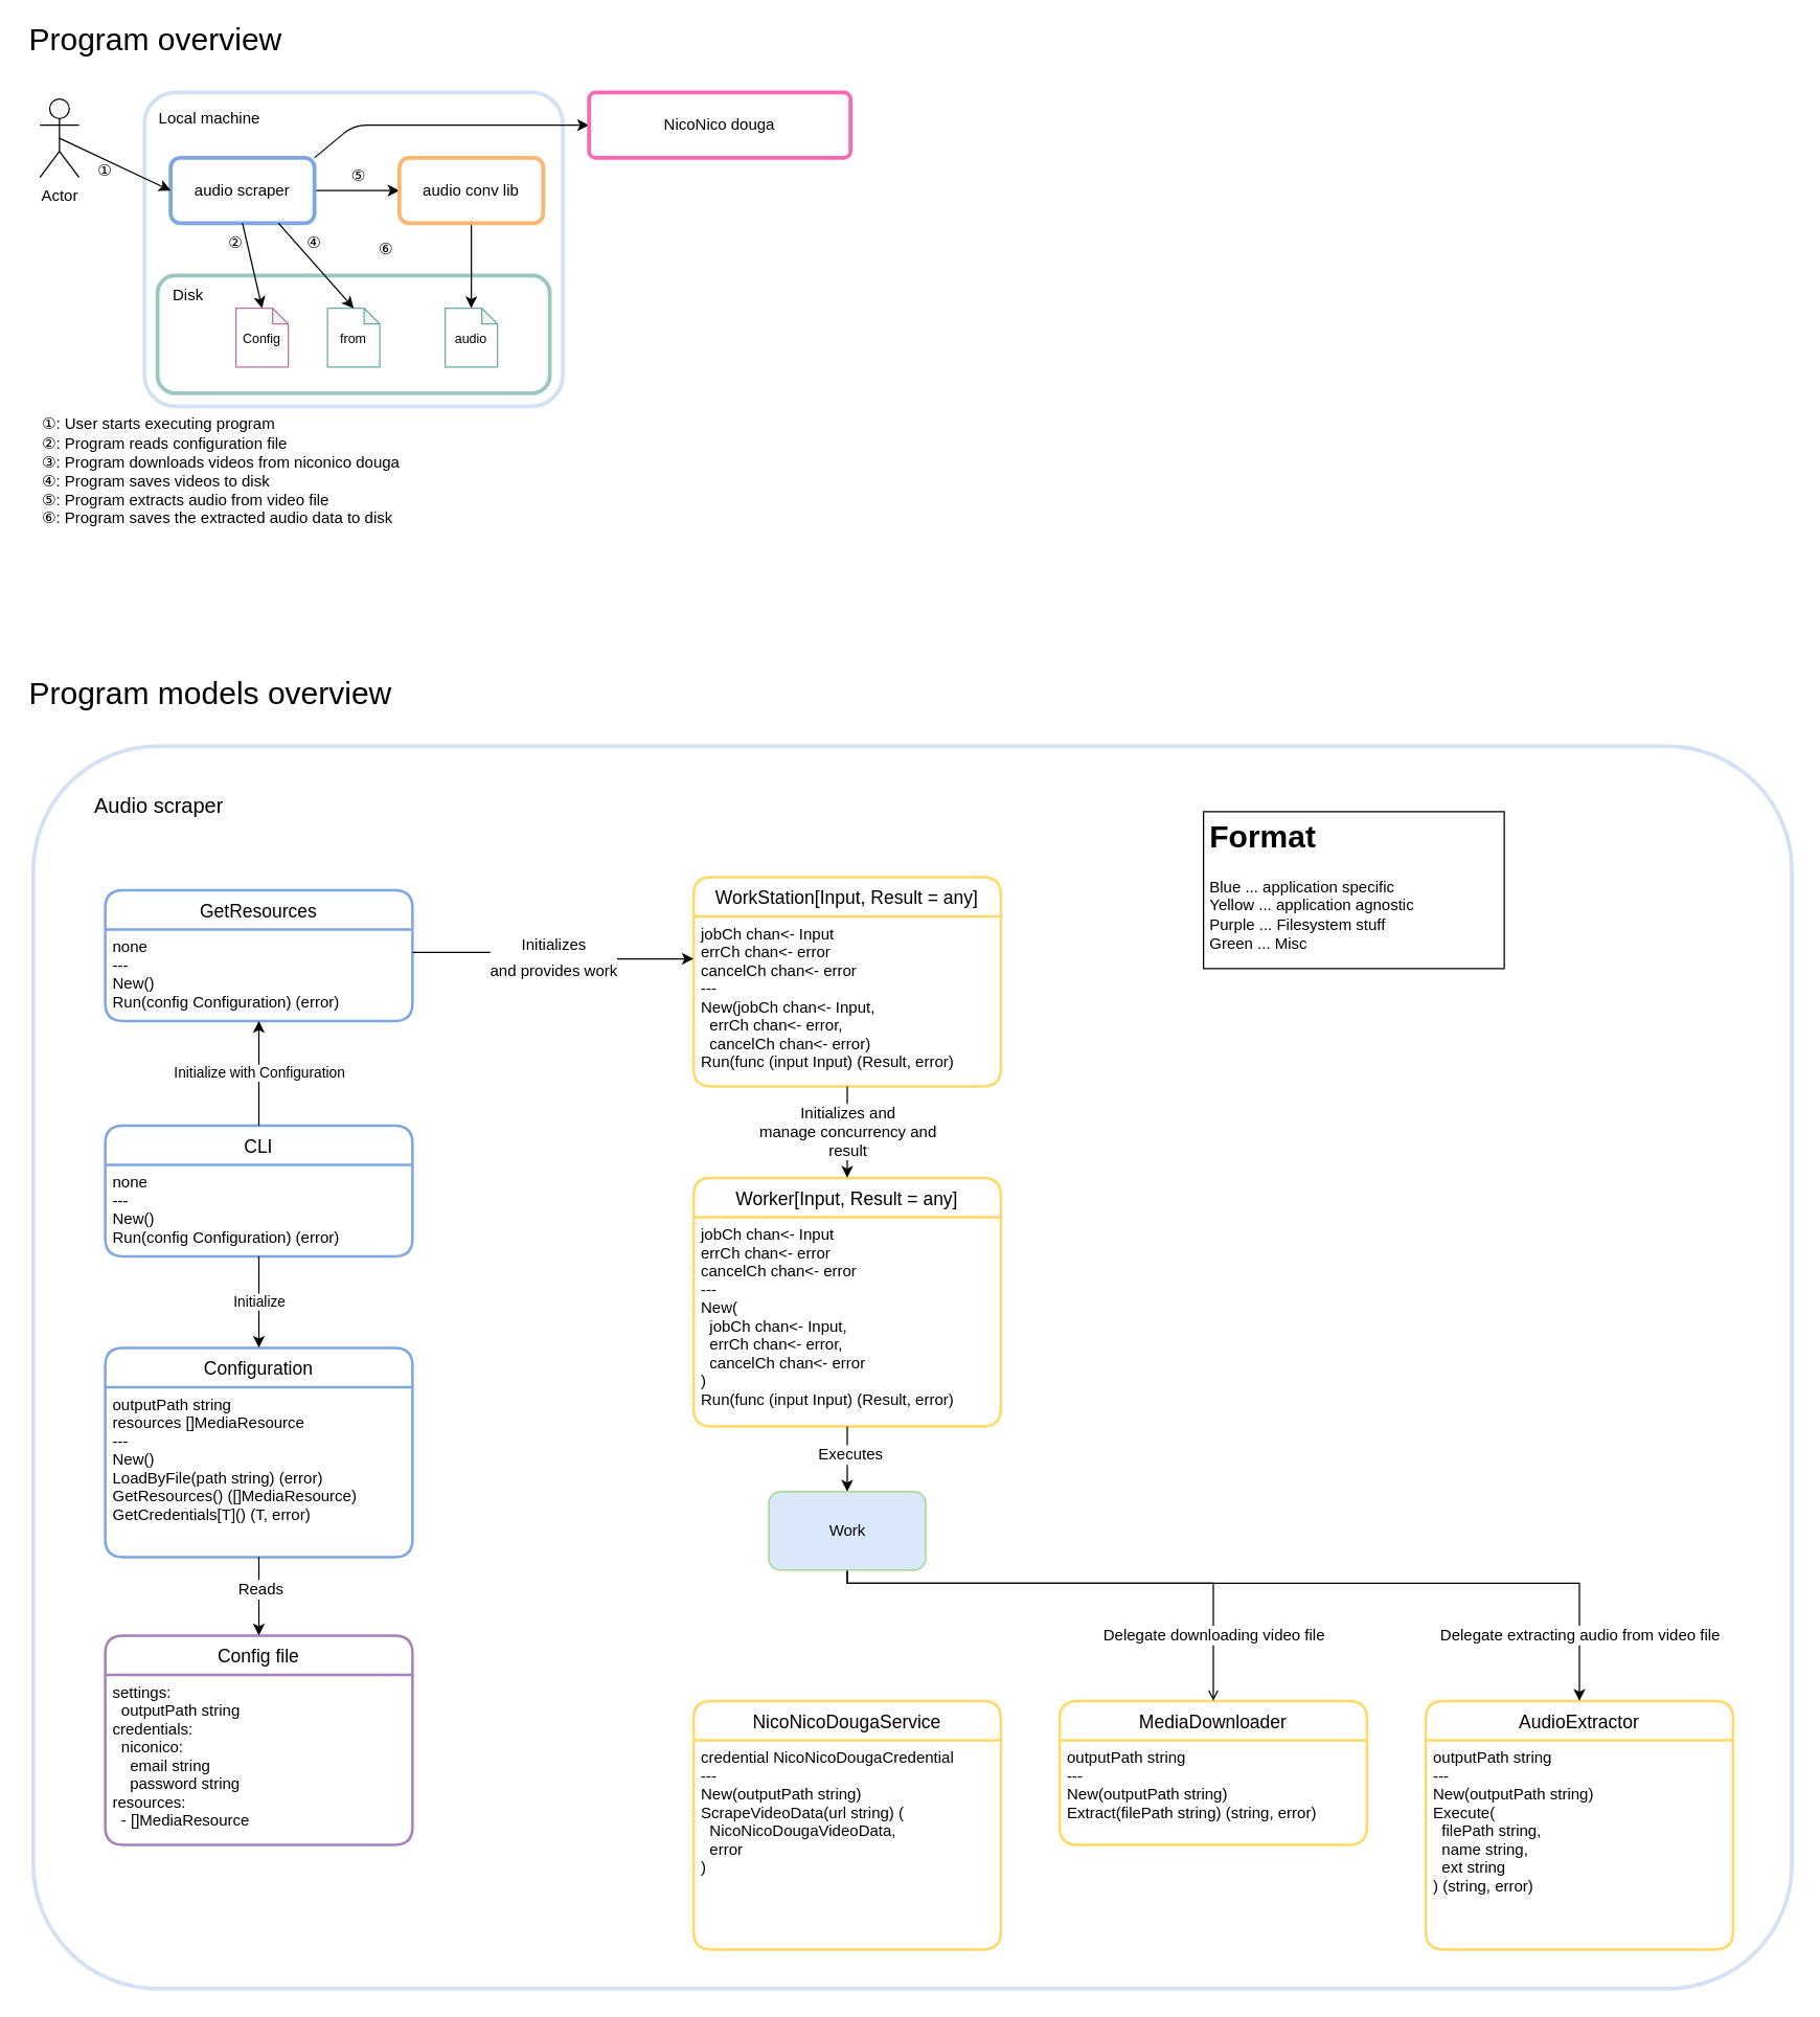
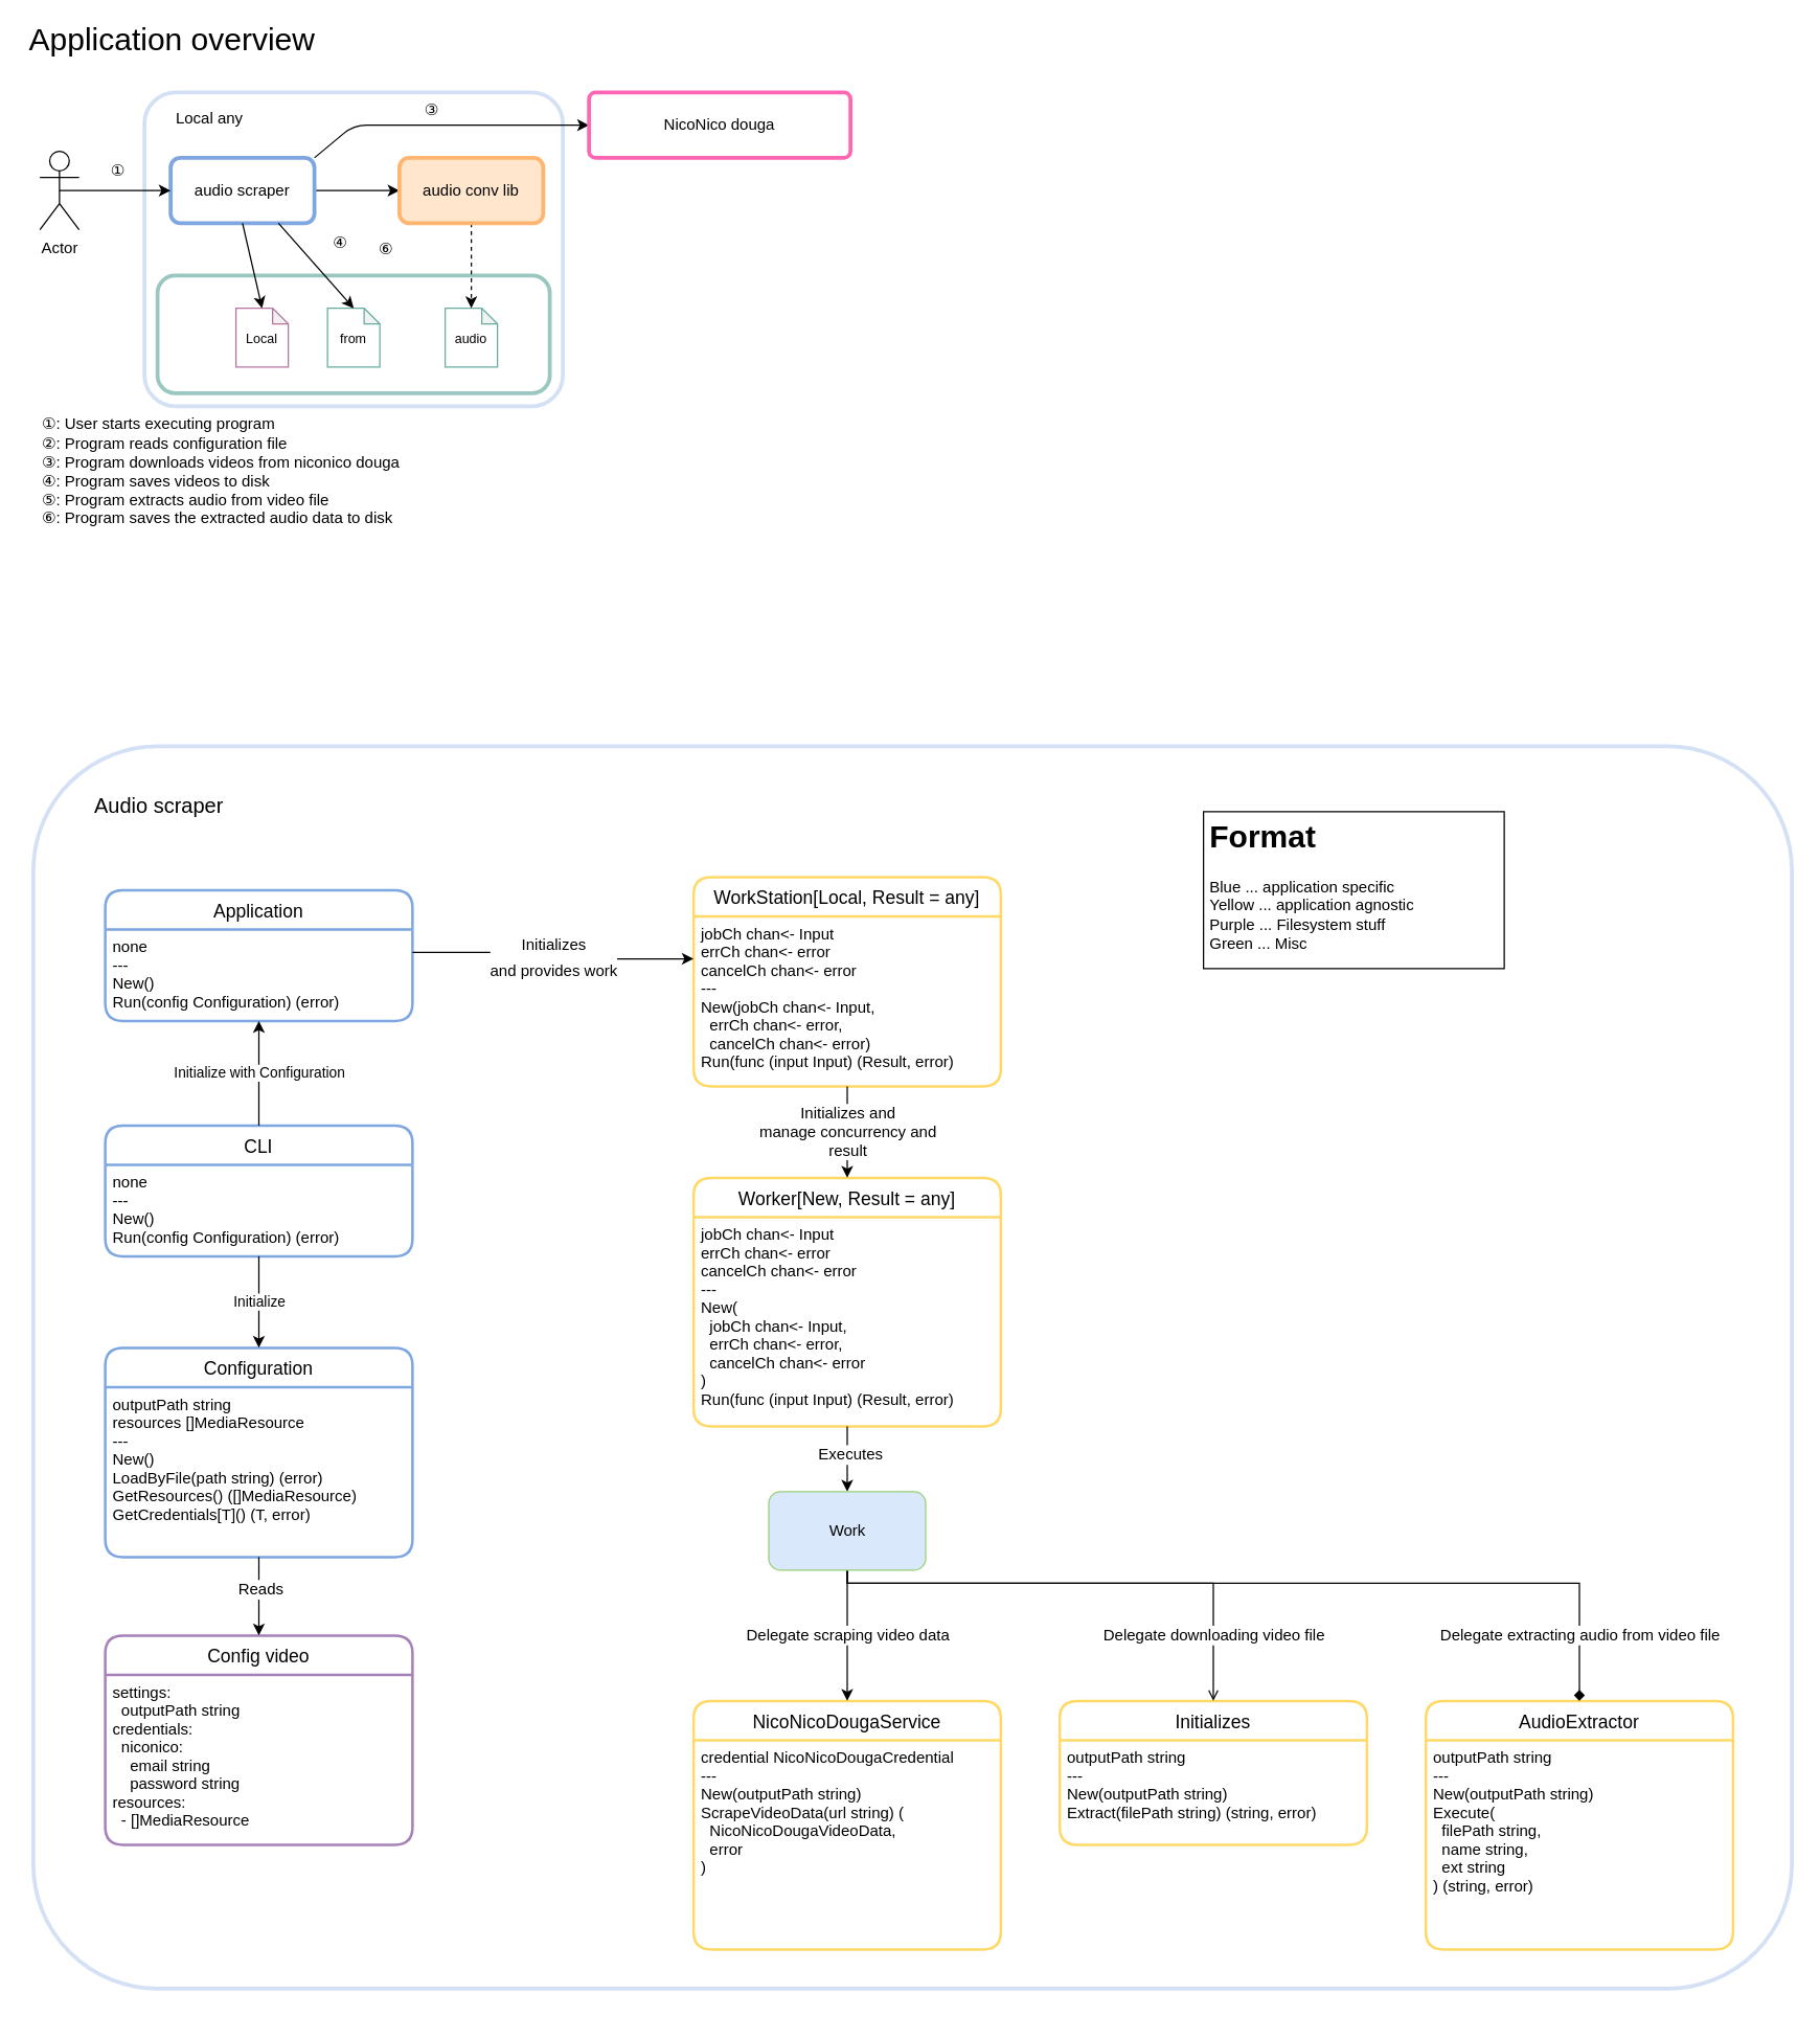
- <mxCell id="25" value="Program overview" style="text;html=1;strokeColor=none;fillColor=none;align=left;verticalAlign=middle;whiteSpace=wrap;rounded=0;fontSize=24;" parent="1" vertex="1"><mxGeometry x="20" y="20" width="230" height="20" as="geometry" /></mxCell>
+ <mxCell id="25" value="Application overview" style="text;html=1;strokeColor=none;fillColor=none;align=left;verticalAlign=middle;whiteSpace=wrap;rounded=0;fontSize=24;" parent="1" vertex="1"><mxGeometry x="20" y="20" width="230" height="20" as="geometry" /></mxCell>
+ <mxCell id="21" value="③" style="text;html=1;strokeColor=none;fillColor=none;align=center;verticalAlign=middle;whiteSpace=wrap;rounded=0;" parent="1" vertex="1"><mxGeometry x="320" y="74" width="20" height="20" as="geometry" /></mxCell>
- <mxCell id="4" value="Local machine" style="text;html=1;strokeColor=none;fillColor=none;align=center;verticalAlign=middle;whiteSpace=wrap;rounded=0;" parent="1" vertex="1"><mxGeometry x="120" y="80" width="80" height="20" as="geometry" /></mxCell>
+ <mxCell id="4" value="Local any" style="text;html=1;strokeColor=none;fillColor=none;align=center;verticalAlign=middle;whiteSpace=wrap;rounded=0;" parent="1" vertex="1"><mxGeometry x="120" y="80" width="80" height="20" as="geometry" /></mxCell>
- <mxCell id="2" value="Actor" style="shape=umlActor;verticalLabelPosition=bottom;verticalAlign=top;html=1;outlineConnect=0;" parent="1" vertex="1"><mxGeometry x="30" y="75" width="30" height="60" as="geometry" /></mxCell>
+ <mxCell id="2" value="Actor" style="shape=umlActor;verticalLabelPosition=bottom;verticalAlign=top;html=1;outlineConnect=0;" parent="1" vertex="1"><mxGeometry x="30" y="115" width="30" height="60" as="geometry" /></mxCell>
- <mxCell id="19" value="①" style="text;html=1;strokeColor=none;fillColor=none;align=center;verticalAlign=middle;whiteSpace=wrap;rounded=0;" parent="1" vertex="1"><mxGeometry x="70" y="120" width="20" height="20" as="geometry" /></mxCell>
+ <mxCell id="19" value="①" style="text;html=1;strokeColor=none;fillColor=none;align=center;verticalAlign=middle;whiteSpace=wrap;rounded=0;" parent="1" vertex="1"><mxGeometry x="80" y="120" width="20" height="20" as="geometry" /></mxCell>
- <mxCell id="23" value="⑤" style="text;html=1;strokeColor=none;fillColor=none;align=center;verticalAlign=middle;whiteSpace=wrap;rounded=0;" parent="1" vertex="1"><mxGeometry x="264" y="124" width="20" height="20" as="geometry" /></mxCell>
- <mxCell id="18" value="audio conv lib" style="rounded=1;whiteSpace=wrap;html=1;strokeWidth=3;strokeColor=#FFB570;" parent="1" vertex="1"><mxGeometry x="305" y="120" width="110" height="50" as="geometry" /></mxCell>
+ <mxCell id="18" value="audio conv lib" style="rounded=1;whiteSpace=wrap;html=1;strokeWidth=3;strokeColor=#FFB570;fillColor=#ffe6cc;" parent="1" vertex="1"><mxGeometry x="305" y="120" width="110" height="50" as="geometry" /></mxCell>
- <mxCell id="20" value="②" style="text;html=1;strokeColor=none;fillColor=none;align=center;verticalAlign=middle;whiteSpace=wrap;rounded=0;" parent="1" vertex="1"><mxGeometry x="170" y="175" width="20" height="20" as="geometry" /></mxCell>
- <mxCell id="22" value="④" style="text;html=1;strokeColor=none;fillColor=none;align=center;verticalAlign=middle;whiteSpace=wrap;rounded=0;" parent="1" vertex="1"><mxGeometry x="230" y="175" width="20" height="20" as="geometry" /></mxCell>
+ <mxCell id="22" value="④" style="text;html=1;strokeColor=none;fillColor=none;align=center;verticalAlign=middle;whiteSpace=wrap;rounded=0;" parent="1" vertex="1"><mxGeometry x="250" y="175" width="20" height="20" as="geometry" /></mxCell>
- <mxCell id="17" style="edgeStyle=orthogonalEdgeStyle;rounded=0;orthogonalLoop=1;jettySize=auto;html=1;exitX=0.5;exitY=1;exitDx=0;exitDy=0;entryX=0.5;entryY=0;entryDx=0;entryDy=0;entryPerimeter=0;" parent="1" source="18" target="16" edge="1"><mxGeometry relative="1" as="geometry" /></mxCell>
+ <mxCell id="17" style="edgeStyle=orthogonalEdgeStyle;rounded=0;orthogonalLoop=1;jettySize=auto;html=1;exitX=0.5;exitY=1;exitDx=0;exitDy=0;entryX=0.5;entryY=0;entryDx=0;entryDy=0;entryPerimeter=0;dashed=1;" parent="1" source="18" target="16" edge="1"><mxGeometry relative="1" as="geometry" /></mxCell>
- <mxCell id="6" value="Disk" style="text;html=1;strokeColor=none;fillColor=none;align=left;verticalAlign=middle;whiteSpace=wrap;rounded=0;" parent="1" vertex="1"><mxGeometry x="130" y="215" width="50" height="20" as="geometry" /></mxCell>
- <mxCell id="9" value="&lt;font style=&quot;font-size: 10px&quot;&gt;Config&lt;/font&gt;" style="shape=note;whiteSpace=wrap;html=1;backgroundOutline=1;darkOpacity=0.05;strokeWidth=1;fillColor=none;gradientColor=none;size=12;strokeColor=#B5739D;" parent="1" vertex="1"><mxGeometry x="180" y="235" width="40" height="45" as="geometry" /></mxCell>
+ <mxCell id="9" value="&lt;font style=&quot;font-size: 10px&quot;&gt;Local&lt;/font&gt;" style="shape=note;whiteSpace=wrap;html=1;backgroundOutline=1;darkOpacity=0.05;strokeWidth=1;fillColor=none;gradientColor=none;size=12;strokeColor=#B5739D;" parent="1" vertex="1"><mxGeometry x="180" y="235" width="40" height="45" as="geometry" /></mxCell>
- <mxCell id="27" value="Program models overview" style="text;html=1;strokeColor=none;fillColor=none;align=left;verticalAlign=middle;rounded=0;fontSize=24;" parent="1" vertex="1"><mxGeometry x="20" y="520" width="300" height="20" as="geometry" /></mxCell>
- <mxCell id="44" value="WorkStation[Input, Result = any]" style="swimlane;childLayout=stackLayout;horizontal=1;startSize=30;horizontalStack=0;rounded=1;fontSize=14;fontStyle=0;strokeWidth=2;resizeParent=0;resizeLast=1;shadow=0;dashed=0;align=center;fontColor=#000000;strokeColor=#FFD966;" vertex="1" parent="1"><mxGeometry x="530" y="670" width="235" height="160" as="geometry" /></mxCell>
+ <mxCell id="44" value="WorkStation[Local, Result = any]" style="swimlane;childLayout=stackLayout;horizontal=1;startSize=30;horizontalStack=0;rounded=1;fontSize=14;fontStyle=0;strokeWidth=2;resizeParent=0;resizeLast=1;shadow=0;dashed=0;align=center;fontColor=#000000;strokeColor=#FFD966;" vertex="1" parent="1"><mxGeometry x="530" y="670" width="235" height="160" as="geometry" /></mxCell>
- <mxCell id="33" value="GetResources" style="swimlane;childLayout=stackLayout;horizontal=1;startSize=30;horizontalStack=0;rounded=1;fontSize=14;fontStyle=0;strokeWidth=2;resizeParent=0;resizeLast=1;shadow=0;dashed=0;align=center;fontColor=#000000;strokeColor=#7EA6E0;" vertex="1" parent="1"><mxGeometry x="80" y="680" width="235" height="100" as="geometry" /></mxCell>
+ <mxCell id="33" value="Application" style="swimlane;childLayout=stackLayout;horizontal=1;startSize=30;horizontalStack=0;rounded=1;fontSize=14;fontStyle=0;strokeWidth=2;resizeParent=0;resizeLast=1;shadow=0;dashed=0;align=center;fontColor=#000000;strokeColor=#7EA6E0;" vertex="1" parent="1"><mxGeometry x="80" y="680" width="235" height="100" as="geometry" /></mxCell>
- <mxCell id="42" value="Worker[Input, Result = any]" style="swimlane;childLayout=stackLayout;horizontal=1;startSize=30;horizontalStack=0;rounded=1;fontSize=14;fontStyle=0;strokeWidth=2;resizeParent=0;resizeLast=1;shadow=0;dashed=0;align=center;fontColor=#000000;strokeColor=#FFD966;" vertex="1" parent="1"><mxGeometry x="530" y="900" width="235" height="190" as="geometry" /></mxCell>
+ <mxCell id="42" value="Worker[New, Result = any]" style="swimlane;childLayout=stackLayout;horizontal=1;startSize=30;horizontalStack=0;rounded=1;fontSize=14;fontStyle=0;strokeWidth=2;resizeParent=0;resizeLast=1;shadow=0;dashed=0;align=center;fontColor=#000000;strokeColor=#FFD966;" vertex="1" parent="1"><mxGeometry x="530" y="900" width="235" height="190" as="geometry" /></mxCell>
+ <mxCell id="59" value="Delegate scraping video data" style="edgeStyle=orthogonalEdgeStyle;rounded=0;orthogonalLoop=1;jettySize=auto;html=1;exitX=0.5;exitY=1;exitDx=0;exitDy=0;entryX=0.5;entryY=0;entryDx=0;entryDy=0;fontSize=12;fontColor=#000000;" edge="1" parent="1" source="61" target="54"><mxGeometry relative="1" as="geometry" /></mxCell>
- <mxCell id="56" value="Config file" style="swimlane;childLayout=stackLayout;horizontal=1;startSize=30;horizontalStack=0;rounded=1;fontSize=14;fontStyle=0;strokeWidth=2;resizeParent=0;resizeLast=1;shadow=0;dashed=0;align=center;fontColor=#000000;strokeColor=#A680B8;" vertex="1" parent="1"><mxGeometry x="80" y="1250" width="235" height="160" as="geometry" /></mxCell>
+ <mxCell id="56" value="Config video" style="swimlane;childLayout=stackLayout;horizontal=1;startSize=30;horizontalStack=0;rounded=1;fontSize=14;fontStyle=0;strokeWidth=2;resizeParent=0;resizeLast=1;shadow=0;dashed=0;align=center;fontColor=#000000;strokeColor=#A680B8;" vertex="1" parent="1"><mxGeometry x="80" y="1250" width="235" height="160" as="geometry" /></mxCell>
- <mxCell id="58" value="Delegate extracting audio from video file" style="edgeStyle=orthogonalEdgeStyle;rounded=0;orthogonalLoop=1;jettySize=auto;html=1;exitX=0.5;exitY=1;exitDx=0;exitDy=0;entryX=0.5;entryY=0;entryDx=0;entryDy=0;fontSize=12;fontColor=#000000;" edge="1" parent="1" source="61" target="50"><mxGeometry x="0.849" relative="1" as="geometry"><Array as="points"><mxPoint x="648" y="1210" /><mxPoint x="1208" y="1210" /></Array><mxPoint as="offset" /></mxGeometry></mxCell>
+ <mxCell id="58" value="Delegate extracting audio from video file" style="edgeStyle=orthogonalEdgeStyle;rounded=0;orthogonalLoop=1;jettySize=auto;html=1;exitX=0.5;exitY=1;exitDx=0;exitDy=0;entryX=0.5;entryY=0;entryDx=0;entryDy=0;fontSize=12;fontColor=#000000;endArrow=diamond;" edge="1" parent="1" source="61" target="50"><mxGeometry x="0.849" relative="1" as="geometry"><Array as="points"><mxPoint x="648" y="1210" /><mxPoint x="1208" y="1210" /></Array><mxPoint as="offset" /></mxGeometry></mxCell>
- <mxCell id="52" value="MediaDownloader" style="swimlane;childLayout=stackLayout;horizontal=1;startSize=30;horizontalStack=0;rounded=1;fontSize=14;fontStyle=0;strokeWidth=2;resizeParent=0;resizeLast=1;shadow=0;dashed=0;align=center;fontColor=#000000;strokeColor=#FFD966;" vertex="1" parent="1"><mxGeometry x="810" y="1300" width="235" height="110" as="geometry" /></mxCell>
+ <mxCell id="52" value="Initializes" style="swimlane;childLayout=stackLayout;horizontal=1;startSize=30;horizontalStack=0;rounded=1;fontSize=14;fontStyle=0;strokeWidth=2;resizeParent=0;resizeLast=1;shadow=0;dashed=0;align=center;fontColor=#000000;strokeColor=#FFD966;" vertex="1" parent="1"><mxGeometry x="810" y="1300" width="235" height="110" as="geometry" /></mxCell>
